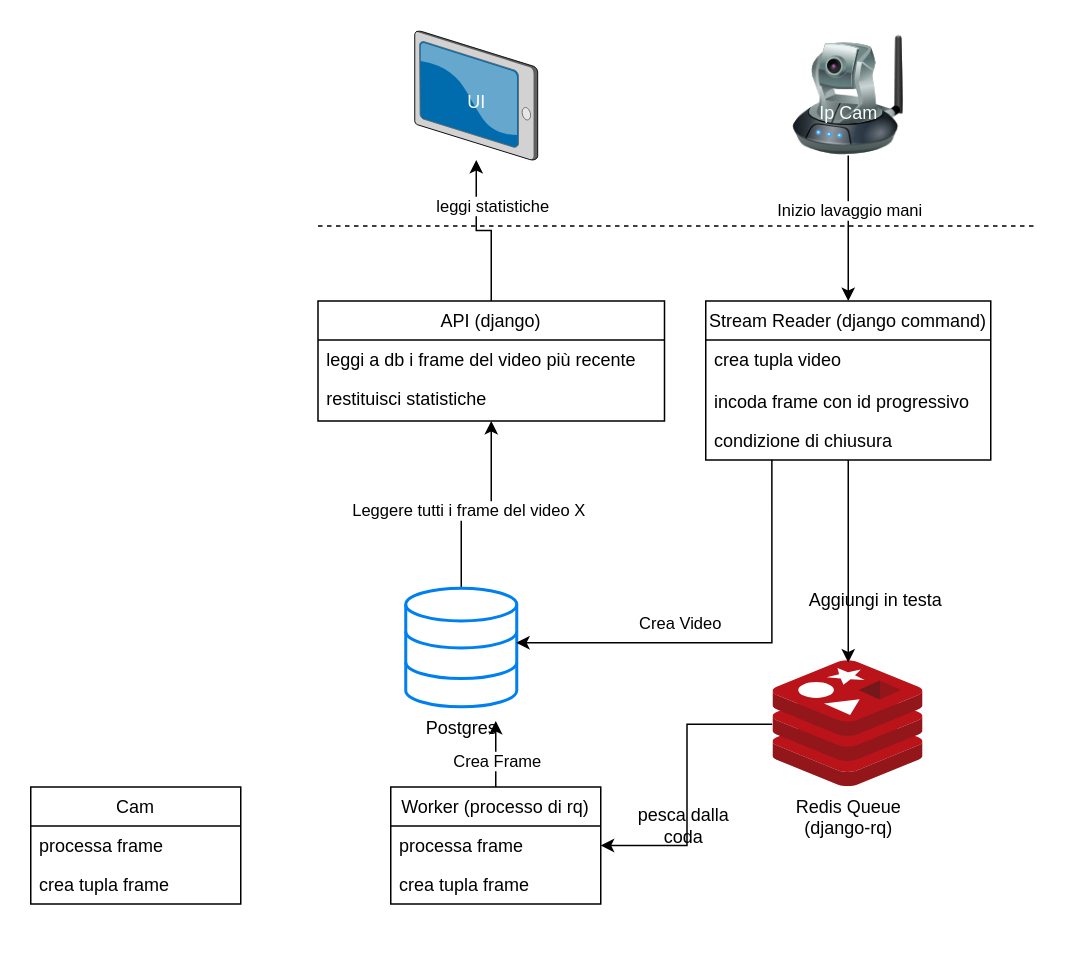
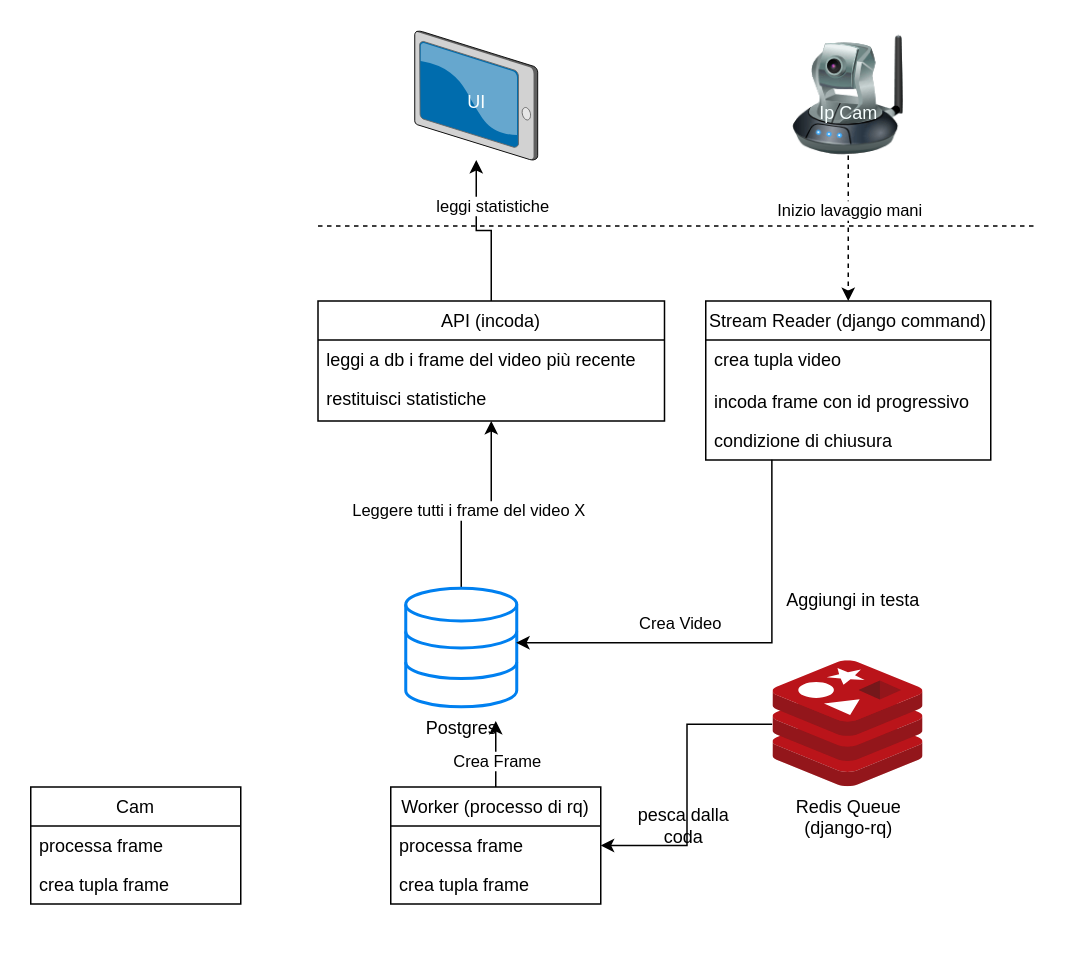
- <mxCell id="11" style="edgeStyle=orthogonalEdgeStyle;rounded=0;orthogonalLoop=1;jettySize=auto;html=1;entryX=0.5;entryY=0;entryDx=0;entryDy=0;" parent="1" source="13" target="25" edge="1"><mxGeometry relative="1" as="geometry" /></mxCell>
+ <mxCell id="11" style="edgeStyle=orthogonalEdgeStyle;rounded=0;orthogonalLoop=1;jettySize=auto;html=1;entryX=0.5;entryY=0;entryDx=0;entryDy=0;dashed=1;" parent="1" source="13" target="25" edge="1"><mxGeometry relative="1" as="geometry" /></mxCell>
- <mxCell id="20" value="API (django)" style="swimlane;fontStyle=0;childLayout=stackLayout;horizontal=1;startSize=26;fillColor=none;horizontalStack=0;resizeParent=1;resizeParentMax=0;resizeLast=0;collapsible=1;marginBottom=0;" parent="1" vertex="1"><mxGeometry x="211.5" y="200" width="231" height="80" as="geometry" /></mxCell>
+ <mxCell id="20" value="API (incoda)" style="swimlane;fontStyle=0;childLayout=stackLayout;horizontal=1;startSize=26;fillColor=none;horizontalStack=0;resizeParent=1;resizeParentMax=0;resizeLast=0;collapsible=1;marginBottom=0;" parent="1" vertex="1"><mxGeometry x="211.5" y="200" width="231" height="80" as="geometry" /></mxCell>
- <mxCell id="7" style="edgeStyle=orthogonalEdgeStyle;rounded=0;orthogonalLoop=1;jettySize=auto;html=1;entryX=0.5;entryY=0.012;entryDx=0;entryDy=0;entryPerimeter=0;" parent="1" source="25" target="6" edge="1"><mxGeometry relative="1" as="geometry" /></mxCell>
- <mxCell id="8" value="Aggiungi in testa" style="text;html=1;align=center;verticalAlign=middle;resizable=0;points=[];autosize=1;" parent="1" vertex="1"><mxGeometry x="533" y="390" width="100" height="20" as="geometry" /></mxCell>
+ <mxCell id="8" value="Aggiungi in testa" style="text;html=1;align=center;verticalAlign=middle;resizable=0;points=[];autosize=1;" parent="1" vertex="1"><mxGeometry x="518" y="390" width="100" height="20" as="geometry" /></mxCell>
